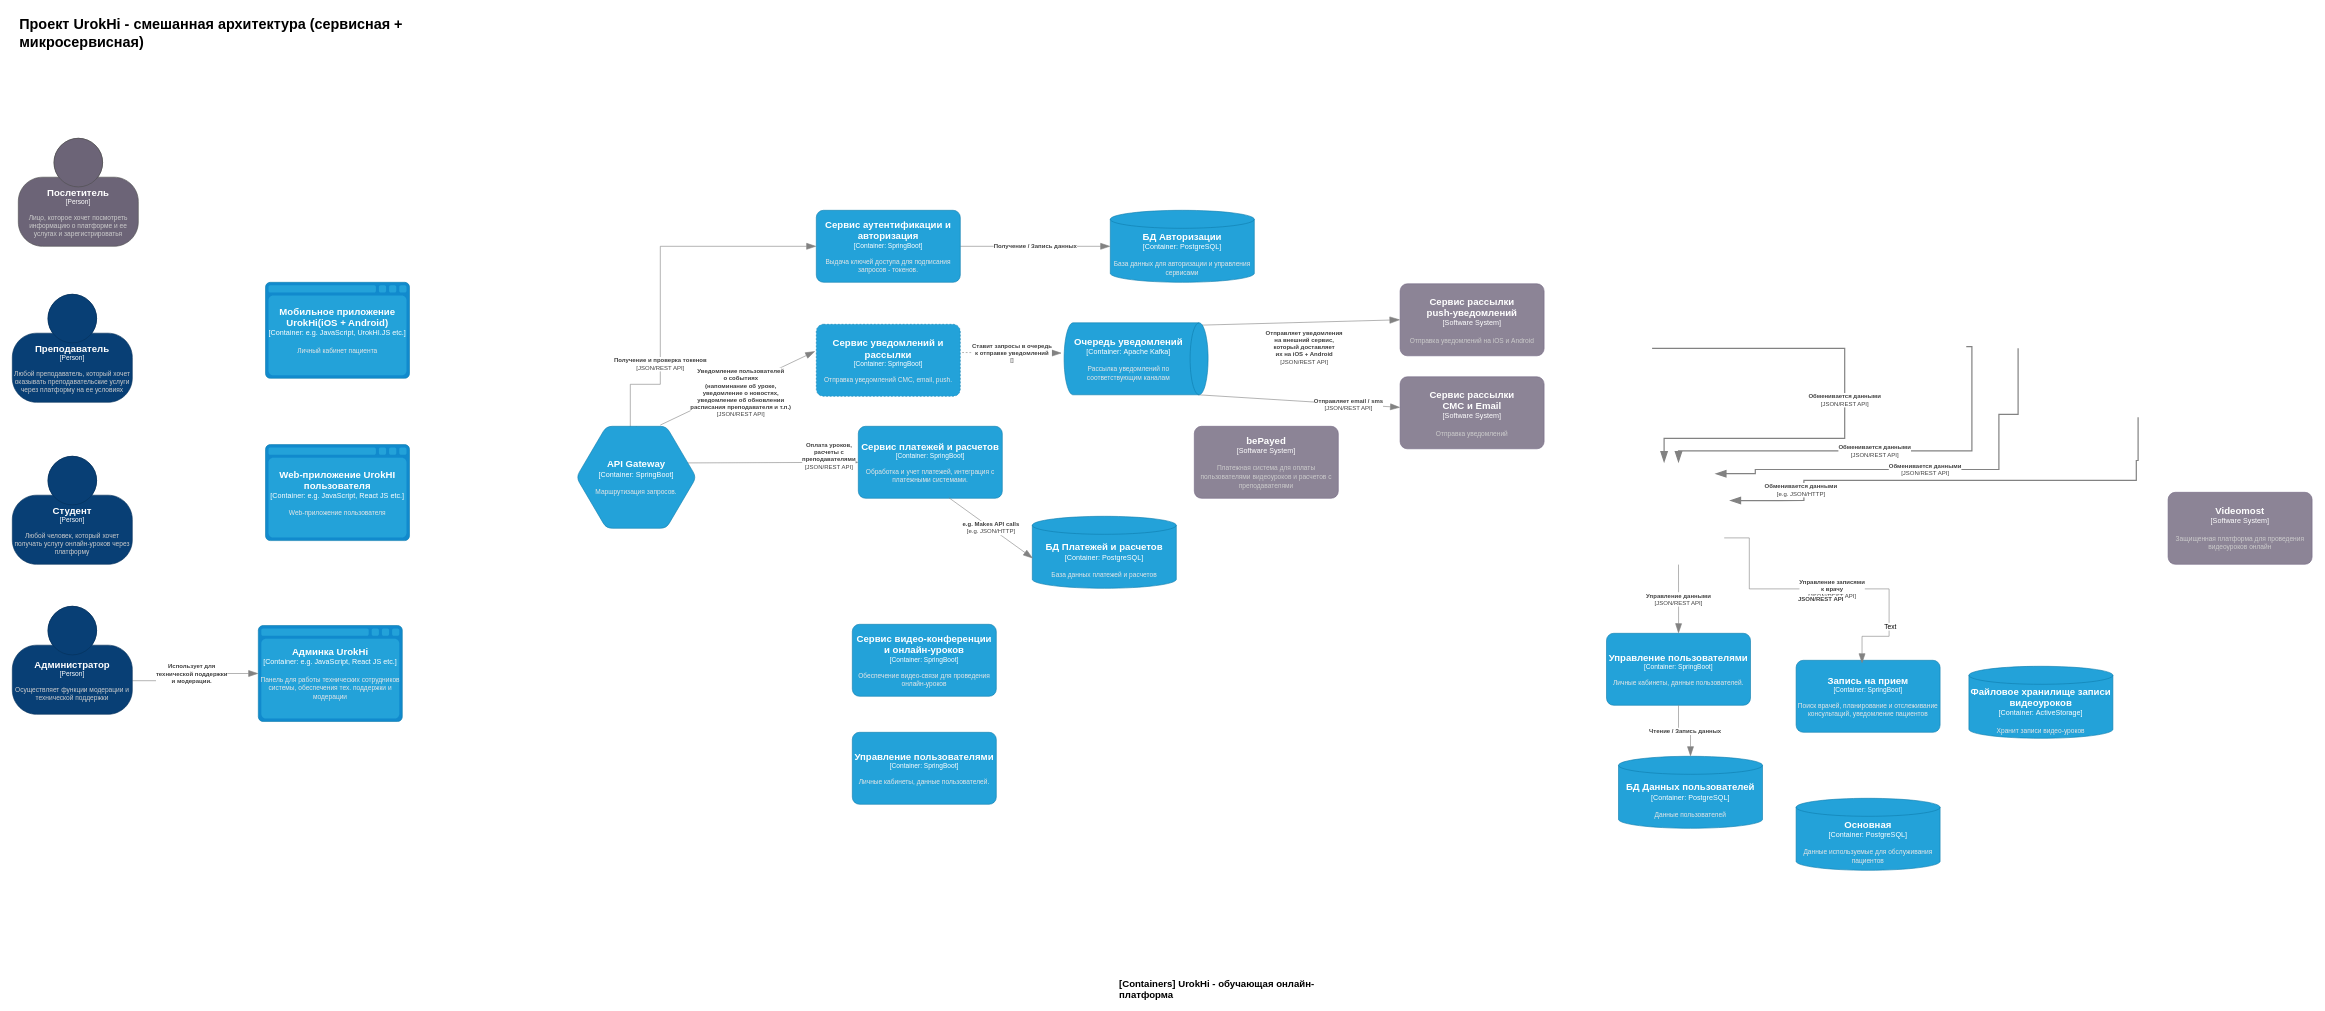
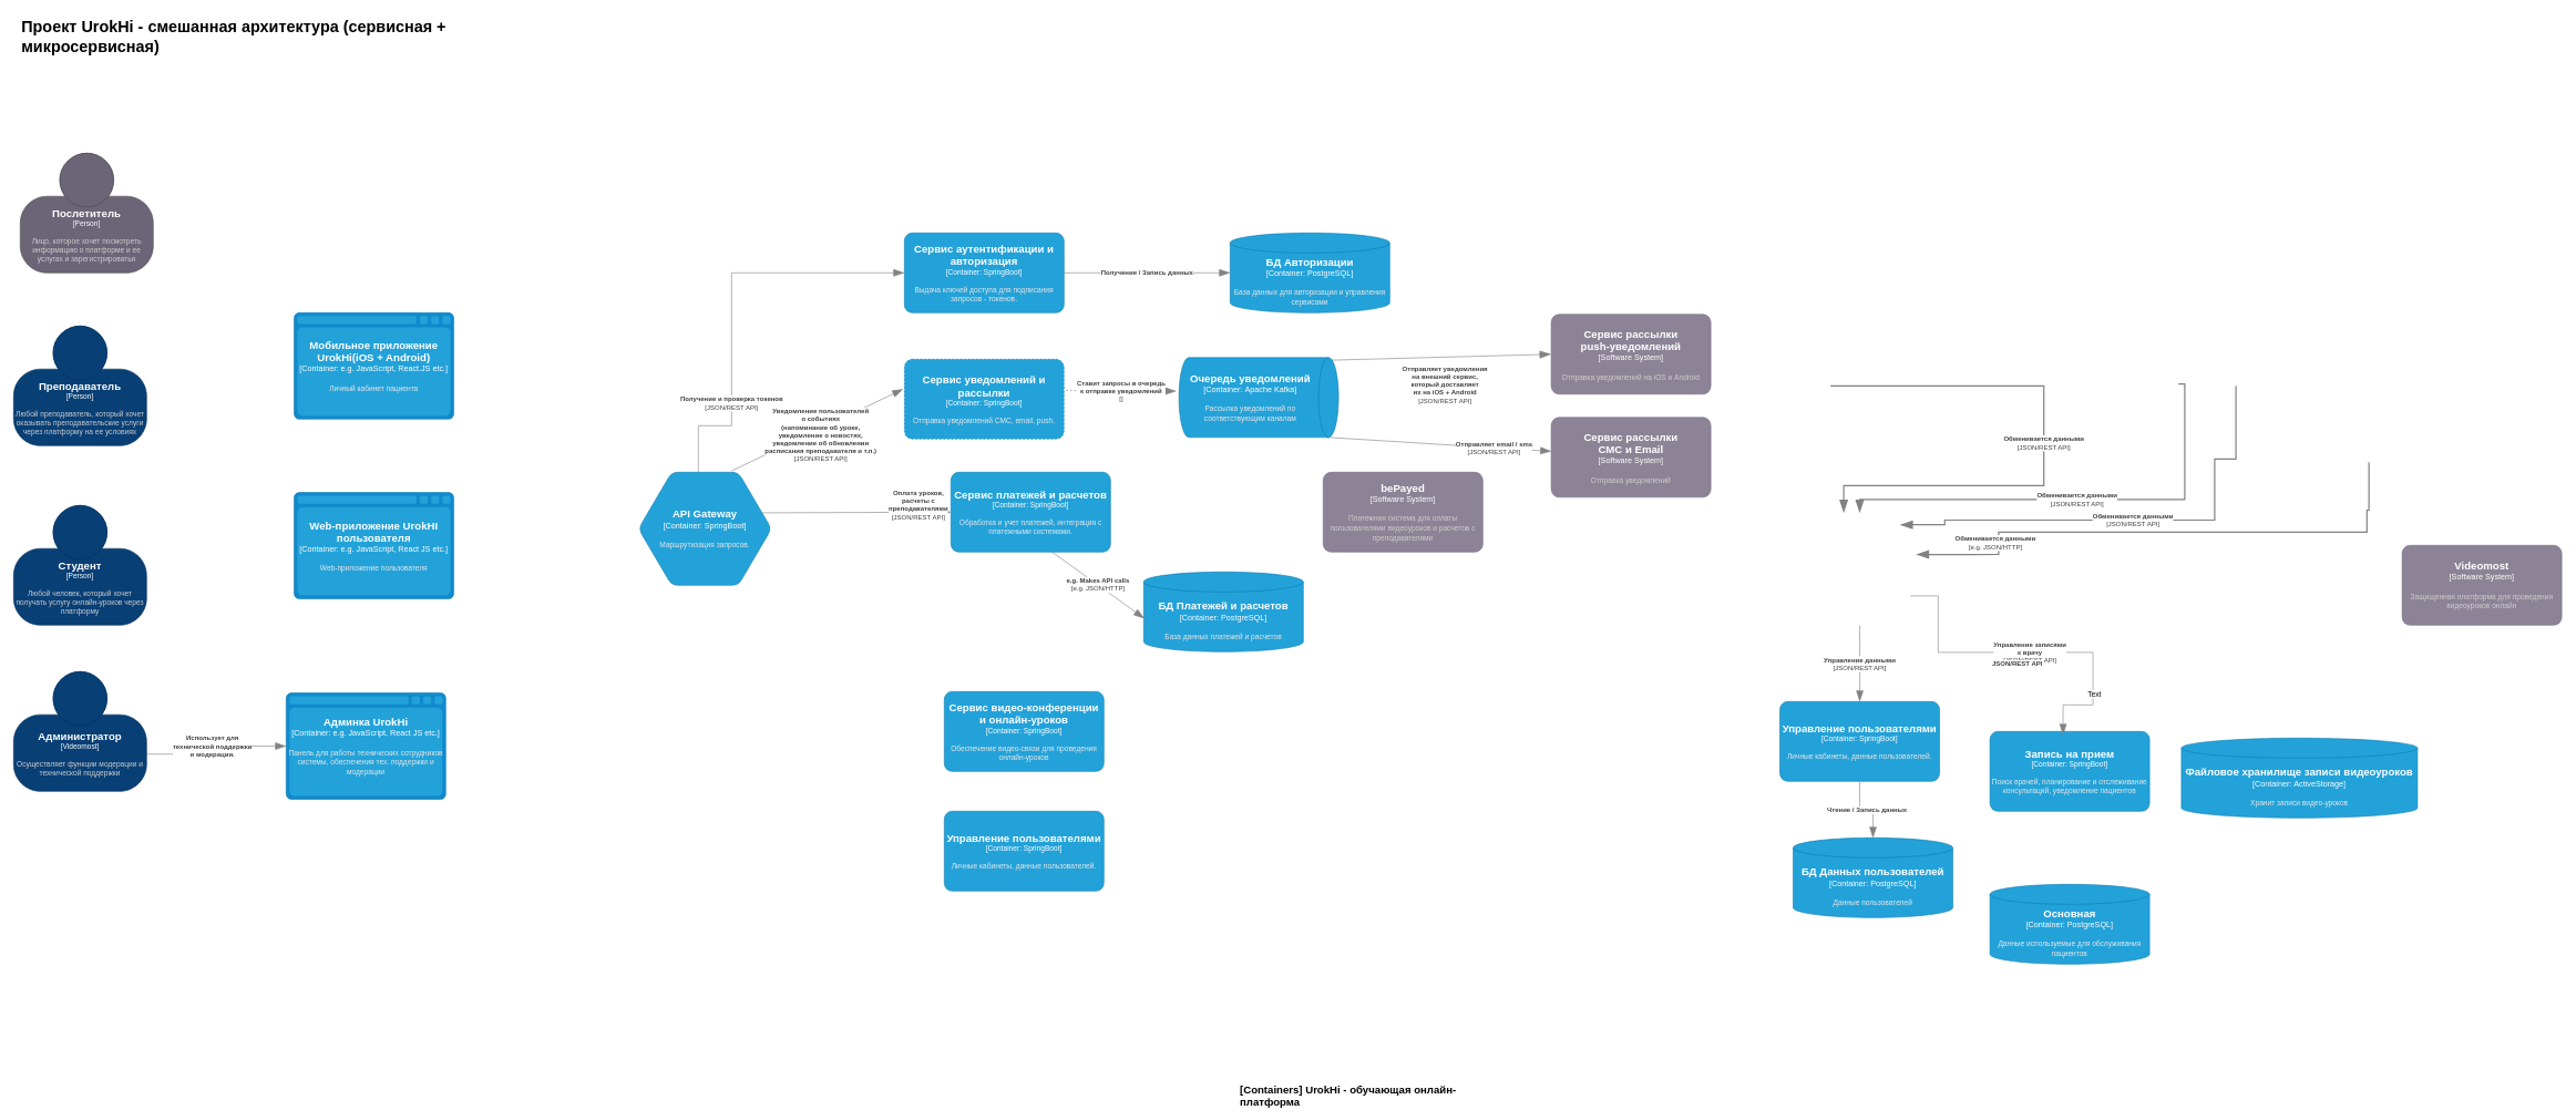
- <mxCell id="36" value="&lt;font style=&quot;font-size: 16px&quot;&gt;&lt;b&gt;Мобильное приложение UrokHi(iOS + Android)&lt;/b&gt;&lt;/font&gt;&lt;div&gt;[Container:&amp;nbsp;e.g. JavaScript, UrokHI.JS etc.]&lt;/div&gt;&lt;br&gt;&lt;div&gt;&lt;font style=&quot;font-size: 11px&quot;&gt;&lt;font color=&quot;#E6E6E6&quot;&gt;Личный кабинет пациента&lt;/font&gt;&lt;/div&gt;" style="shape=mxgraph.c4.webBrowserContainer2;whiteSpace=wrap;html=1;boundedLbl=1;rounded=0;labelBackgroundColor=none;strokeColor=#118ACD;fillColor=#23A2D9;strokeColor=#118ACD;strokeColor2=#0E7DAD;fontSize=12;fontColor=#ffffff;align=center;metaEdit=1;points=[[0.5,0,0],[1,0.25,0],[1,0.5,0],[1,0.75,0],[0.5,1,0],[0,0.75,0],[0,0.5,0],[0,0.25,0]];resizable=0;" parent="1" vertex="1"><mxGeometry x="442" y="470" width="240" height="160" as="geometry" /></mxCell>
+ <mxCell id="36" value="&lt;font style=&quot;font-size: 16px&quot;&gt;&lt;b&gt;Мобильное приложение UrokHi(iOS + Android)&lt;/b&gt;&lt;/font&gt;&lt;div&gt;[Container:&amp;nbsp;e.g. JavaScript, React.JS etc.]&lt;/div&gt;&lt;br&gt;&lt;div&gt;&lt;font style=&quot;font-size: 11px&quot;&gt;&lt;font color=&quot;#E6E6E6&quot;&gt;Личный кабинет пациента&lt;/font&gt;&lt;/div&gt;" style="shape=mxgraph.c4.webBrowserContainer2;whiteSpace=wrap;html=1;boundedLbl=1;rounded=0;labelBackgroundColor=none;strokeColor=#118ACD;fillColor=#23A2D9;strokeColor=#118ACD;strokeColor2=#0E7DAD;fontSize=12;fontColor=#ffffff;align=center;metaEdit=1;points=[[0.5,0,0],[1,0.25,0],[1,0.5,0],[1,0.75,0],[0.5,1,0],[0,0.75,0],[0,0.5,0],[0,0.25,0]];resizable=0;" parent="1" vertex="1"><mxGeometry x="442" y="470" width="240" height="160" as="geometry" /></mxCell>
- <mxCell id="29" value="&lt;font style=&quot;font-size: 16px&quot;&gt;&lt;b&gt;Администратор&lt;/b&gt;&lt;/font&gt;&lt;div&gt;[Person]&lt;/div&gt;&lt;br&gt;&lt;div&gt;&lt;font style=&quot;font-size: 11px&quot;&gt;&lt;font color=&quot;#cccccc&quot;&gt;Осуществляет функции модерации и технической поддержки&lt;/font&gt;&lt;/div&gt;" style="html=1;fontSize=11;dashed=0;whiteSpace=wrap;fillColor=#083F75;strokeColor=#06315C;fontColor=#ffffff;shape=mxgraph.c4.person2;align=center;metaEdit=1;points=[[0.5,0,0],[1,0.5,0],[1,0.75,0],[0.75,1,0],[0.5,1,0],[0.25,1,0],[0,0.75,0],[0,0.5,0]];resizable=0;" parent="1" vertex="1"><mxGeometry x="20" y="1010" width="200" height="180" as="geometry" /></mxCell>
+ <mxCell id="29" value="&lt;font style=&quot;font-size: 16px&quot;&gt;&lt;b&gt;Администратор&lt;/b&gt;&lt;/font&gt;&lt;div&gt;[Videomost]&lt;/div&gt;&lt;br&gt;&lt;div&gt;&lt;font style=&quot;font-size: 11px&quot;&gt;&lt;font color=&quot;#cccccc&quot;&gt;Осуществляет функции модерации и технической поддержки&lt;/font&gt;&lt;/div&gt;" style="html=1;fontSize=11;dashed=0;whiteSpace=wrap;fillColor=#083F75;strokeColor=#06315C;fontColor=#ffffff;shape=mxgraph.c4.person2;align=center;metaEdit=1;points=[[0.5,0,0],[1,0.5,0],[1,0.75,0],[0.75,1,0],[0.5,1,0],[0.25,1,0],[0,0.75,0],[0,0.5,0]];resizable=0;" parent="1" vertex="1"><mxGeometry x="20" y="1010" width="200" height="180" as="geometry" /></mxCell>
- <mxCell id="32" value="&lt;font style=&quot;font-size: 16px&quot;&gt;&lt;b&gt;Файловое хранилище записи видеоуроков&lt;/b&gt;&lt;/font&gt;&lt;div&gt;[Container:&amp;nbsp;ActiveStorage]&lt;/div&gt;&lt;br&gt;&lt;div&gt;&lt;font style=&quot;font-size: 11px&quot;&gt;&lt;font color=&quot;#E6E6E6&quot;&gt;Хранит записи видео-уроков&lt;/font&gt;&lt;/div&gt;" style="shape=cylinder3;size=15;whiteSpace=wrap;html=1;boundedLbl=1;rounded=0;labelBackgroundColor=none;fillColor=#23A2D9;fontSize=12;fontColor=#ffffff;align=center;strokeColor=#0E7DAD;metaEdit=1;points=[[0.5,0,0],[1,0.25,0],[1,0.5,0],[1,0.75,0],[0.5,1,0],[0,0.75,0],[0,0.5,0],[0,0.25,0]];resizable=0;" parent="1" vertex="1"><mxGeometry x="3281" y="1110" width="240" height="120" as="geometry" /></mxCell>
+ <mxCell id="32" value="&lt;font style=&quot;font-size: 16px&quot;&gt;&lt;b&gt;Файловое хранилище записи видеоуроков&lt;/b&gt;&lt;/font&gt;&lt;div&gt;[Container:&amp;nbsp;ActiveStorage]&lt;/div&gt;&lt;br&gt;&lt;div&gt;&lt;font style=&quot;font-size: 11px&quot;&gt;&lt;font color=&quot;#E6E6E6&quot;&gt;Хранит записи видео-уроков&lt;/font&gt;&lt;/div&gt;" style="shape=cylinder3;size=15;whiteSpace=wrap;html=1;boundedLbl=1;rounded=0;labelBackgroundColor=none;fillColor=#23A2D9;fontSize=12;fontColor=#ffffff;align=center;strokeColor=#0E7DAD;metaEdit=1;points=[[0.5,0,0],[1,0.25,0],[1,0.5,0],[1,0.75,0],[0.5,1,0],[0,0.75,0],[0,0.5,0],[0,0.25,0]];resizable=0;" parent="1" vertex="1"><mxGeometry x="3281" y="1110" width="355" height="120" as="geometry" /></mxCell>
